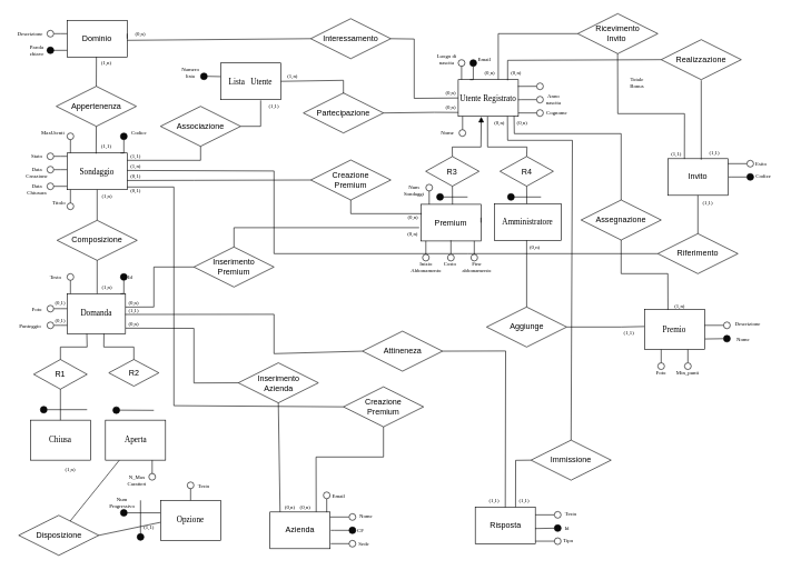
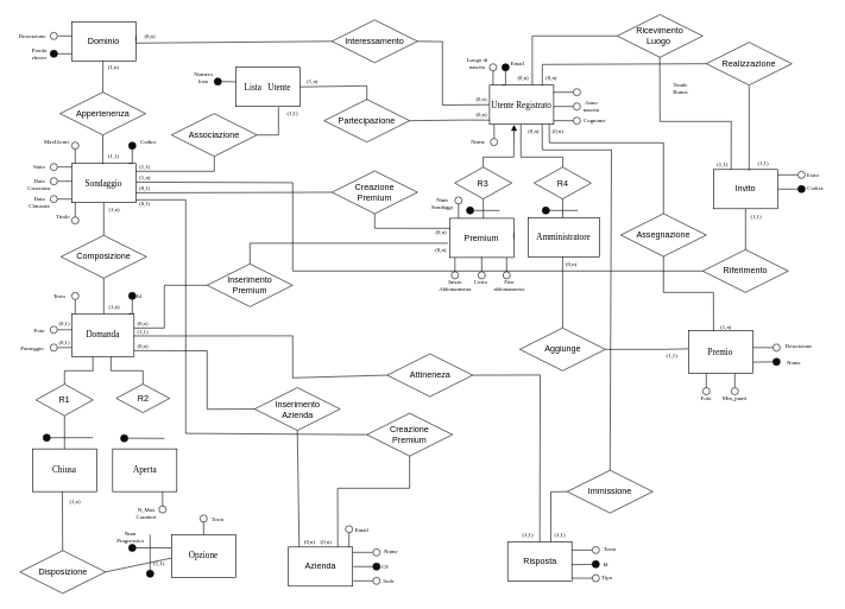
- <mxCell id="162" value="Ricevimento&lt;br&gt;Invito&amp;nbsp;" style="shape=rhombus;perimeter=rhombusPerimeter;whiteSpace=wrap;html=1;align=center;" parent="1" vertex="1"><mxGeometry x="865" y="20" width="120" height="60" as="geometry" /></mxCell>
+ <mxCell id="162" value="Ricevimento&lt;br&gt;Luogo&amp;nbsp;" style="shape=rhombus;perimeter=rhombusPerimeter;whiteSpace=wrap;html=1;align=center;" parent="1" vertex="1"><mxGeometry x="865" y="20" width="120" height="60" as="geometry" /></mxCell>
- <mxCell id="45" value="" style="endArrow=none;html=1;rounded=0;" parent="1" source="39" target="53" edge="1"><mxGeometry width="50" height="50" relative="1" as="geometry"><mxPoint x="142.5" y="720" as="sourcePoint" /><mxPoint x="192.5" y="670" as="targetPoint" /></mxGeometry></mxCell>
+ <mxCell id="45" value="" style="endArrow=none;html=1;rounded=0;entryX=0.466;entryY=0.995;entryDx=0;entryDy=0;entryPerimeter=0;" parent="1" source="39" target="42" edge="1"><mxGeometry width="50" height="50" relative="1" as="geometry"><mxPoint x="142.5" y="720" as="sourcePoint" /><mxPoint x="192.5" y="670" as="targetPoint" /></mxGeometry></mxCell>
